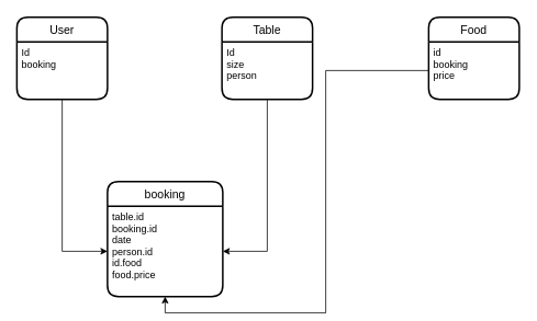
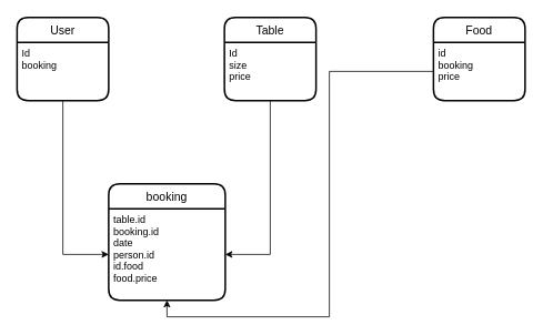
- <mxCell id="6" value="Id&#10;size&#10;person" style="align=left;strokeColor=none;fillColor=none;spacingLeft=4;fontSize=12;verticalAlign=top;resizable=0;rotatable=0;part=1;" vertex="1" parent="5"><mxGeometry y="30" width="110" height="70" as="geometry" /></mxCell>
+ <mxCell id="6" value="Id&#10;size&#10;price" style="align=left;strokeColor=none;fillColor=none;spacingLeft=4;fontSize=12;verticalAlign=top;resizable=0;rotatable=0;part=1;" vertex="1" parent="5"><mxGeometry y="30" width="110" height="70" as="geometry" /></mxCell>
